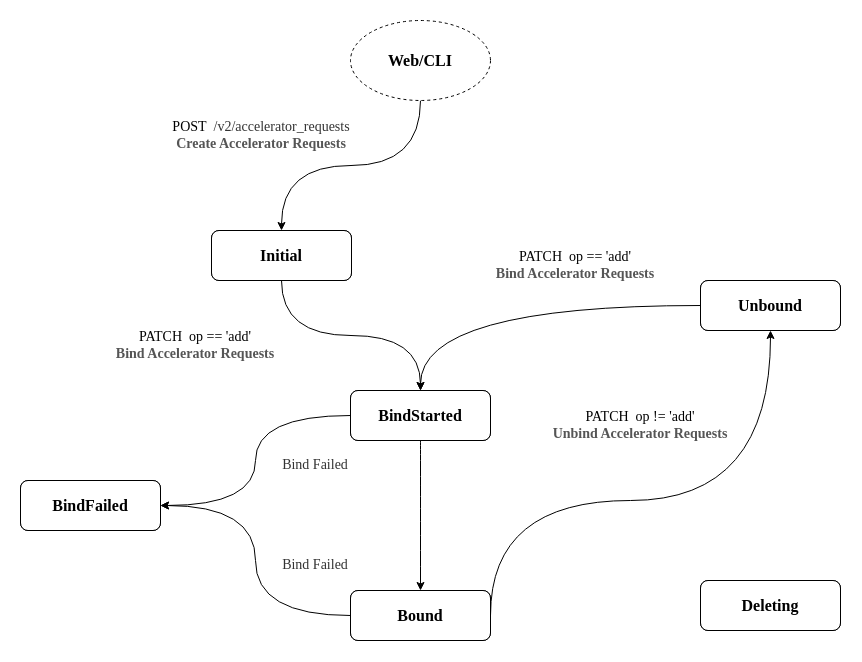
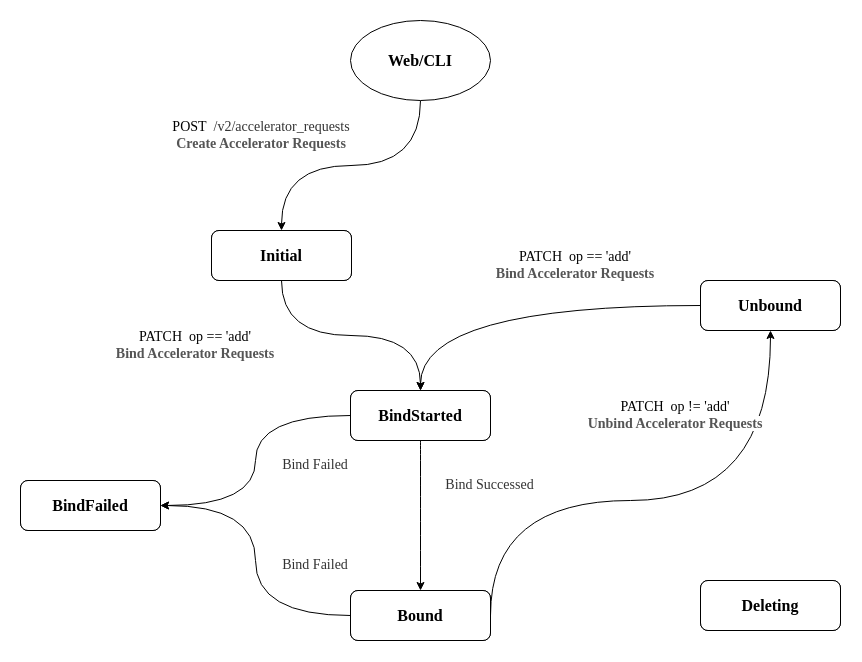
- <mxCell id="15" value="&lt;font style=&quot;font-size: 16px;&quot;&gt;Web/CLI&lt;/font&gt;" style="ellipse;whiteSpace=wrap;html=1;dashed=1;fontSize=16;fontFamily=Comic Sans MS;strokeWidth=1;fontStyle=1" vertex="1" parent="1"><mxGeometry x="350" y="20" width="140" height="80" as="geometry" /></mxCell>
+ <mxCell id="15" value="&lt;font style=&quot;font-size: 16px;&quot;&gt;Web/CLI&lt;/font&gt;" style="ellipse;whiteSpace=wrap;html=1;dashed=0;fontSize=16;fontFamily=Comic Sans MS;strokeWidth=1;fontStyle=1;" vertex="1" parent="1"><mxGeometry x="350" y="20" width="140" height="80" as="geometry" /></mxCell>
- <mxCell id="21" value="&lt;div style=&quot;font-size: 14px;&quot;&gt;&lt;span style=&quot;background-color: initial; font-size: 14px;&quot;&gt;&lt;font style=&quot;font-size: 14px;&quot;&gt;PATCH&amp;nbsp; op != 'add'&lt;/font&gt;&lt;/span&gt;&lt;/div&gt;&lt;font style=&quot;font-size: 14px;&quot;&gt;&lt;span style=&quot;color: rgb(85, 85, 85); font-weight: 700; background-color: rgb(255, 255, 255); font-size: 14px;&quot;&gt;&lt;font style=&quot;font-size: 14px;&quot;&gt;Unbind Accelerator Requests&lt;/font&gt;&lt;/span&gt;&lt;/font&gt;&lt;span style=&quot;color: rgb(51, 51, 51); background-color: rgb(255, 255, 255); font-size: 14px;&quot;&gt;&lt;font style=&quot;font-size: 14px;&quot;&gt;&lt;br style=&quot;font-size: 14px;&quot;&gt;&lt;/font&gt;&lt;/span&gt;" style="text;html=1;strokeColor=none;fillColor=none;align=center;verticalAlign=middle;whiteSpace=wrap;rounded=0;fontFamily=Comic Sans MS;fontSize=14;strokeWidth=1;" vertex="1" parent="1"><mxGeometry x="525" y="400" width="230" height="50" as="geometry" /></mxCell>
+ <mxCell id="21" value="&lt;div style=&quot;font-size: 14px;&quot;&gt;&lt;span style=&quot;background-color: initial; font-size: 14px;&quot;&gt;&lt;font style=&quot;font-size: 14px;&quot;&gt;PATCH&amp;nbsp; op != 'add'&lt;/font&gt;&lt;/span&gt;&lt;/div&gt;&lt;font style=&quot;font-size: 14px;&quot;&gt;&lt;span style=&quot;color: rgb(85, 85, 85); font-weight: 700; background-color: rgb(255, 255, 255); font-size: 14px;&quot;&gt;&lt;font style=&quot;font-size: 14px;&quot;&gt;Unbind Accelerator Requests&lt;/font&gt;&lt;/span&gt;&lt;/font&gt;&lt;span style=&quot;color: rgb(51, 51, 51); background-color: rgb(255, 255, 255); font-size: 14px;&quot;&gt;&lt;font style=&quot;font-size: 14px;&quot;&gt;&lt;br style=&quot;font-size: 14px;&quot;&gt;&lt;/font&gt;&lt;/span&gt;" style="text;html=1;strokeColor=none;fillColor=none;align=center;verticalAlign=middle;whiteSpace=wrap;rounded=0;fontFamily=Comic Sans MS;fontSize=14;strokeWidth=1;" vertex="1" parent="1"><mxGeometry x="560" y="390" width="230" height="50" as="geometry" /></mxCell>
+ <mxCell id="22" value="&lt;div style=&quot;font-size: 14px;&quot;&gt;&lt;/div&gt;&lt;span style=&quot;color: rgb(51, 51, 51); background-color: rgb(255, 255, 255); font-size: 14px;&quot;&gt;&lt;font style=&quot;font-size: 14px;&quot;&gt;&lt;span style=&quot;font-size: 14px;&quot;&gt;Bind Successed&lt;/span&gt;&lt;br style=&quot;font-size: 14px;&quot;&gt;&lt;/font&gt;&lt;/span&gt;" style="text;html=1;strokeColor=none;fillColor=none;align=center;verticalAlign=middle;whiteSpace=wrap;rounded=0;fontFamily=Comic Sans MS;fontSize=14;strokeWidth=1;" vertex="1" parent="1"><mxGeometry x="419" y="460" width="141" height="50" as="geometry" /></mxCell>
